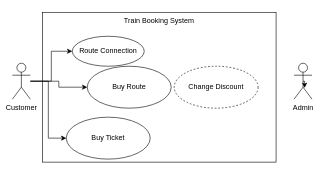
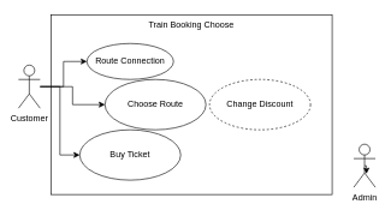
- <mxCell id="2" value="Train Booking System" style="rounded=0;whiteSpace=wrap;html=1;verticalAlign=top;" vertex="1" parent="1"><mxGeometry x="70" y="20" width="390" height="250" as="geometry" /></mxCell>
+ <mxCell id="2" value="Train Booking Choose" style="rounded=0;whiteSpace=wrap;html=1;verticalAlign=top;" vertex="1" parent="1"><mxGeometry x="70" y="20" width="390" height="250" as="geometry" /></mxCell>
- <mxCell id="6" value="Customer" style="shape=umlActor;verticalLabelPosition=bottom;verticalAlign=top;html=1;fontStyle=0" vertex="1" parent="1"><mxGeometry x="20" y="105" width="30" height="60" as="geometry" /></mxCell>
+ <mxCell id="6" value="Customer" style="shape=umlActor;verticalLabelPosition=bottom;verticalAlign=top;html=1;fontStyle=0" vertex="1" parent="1"><mxGeometry x="25" y="90" width="30" height="60" as="geometry" /></mxCell>
- <mxCell id="7" value="Admin&lt;br&gt;" style="shape=umlActor;verticalLabelPosition=bottom;verticalAlign=top;html=1;" vertex="1" parent="1"><mxGeometry x="490" y="105" width="30" height="60" as="geometry" /></mxCell>
+ <mxCell id="7" value="Admin&lt;br&gt;" style="shape=umlActor;verticalLabelPosition=bottom;verticalAlign=top;html=1;" vertex="1" parent="1"><mxGeometry x="490" y="200" width="30" height="60" as="geometry" /></mxCell>
- <mxCell id="10" value="Buy Route" style="ellipse;whiteSpace=wrap;html=1;" vertex="1" parent="1"><mxGeometry x="145" y="110" width="140" height="70" as="geometry" /></mxCell>
+ <mxCell id="10" value="Choose Route" style="ellipse;whiteSpace=wrap;html=1;" vertex="1" parent="1"><mxGeometry x="145" y="110" width="140" height="70" as="geometry" /></mxCell>
- <mxCell id="11" value="Buy Ticket" style="ellipse;whiteSpace=wrap;html=1;" vertex="1" parent="1"><mxGeometry x="110" y="195" width="140" height="70" as="geometry" /></mxCell>
+ <mxCell id="11" value="Buy Ticket" style="ellipse;whiteSpace=wrap;html=1;" vertex="1" parent="1"><mxGeometry x="110" y="180" width="140" height="70" as="geometry" /></mxCell>
